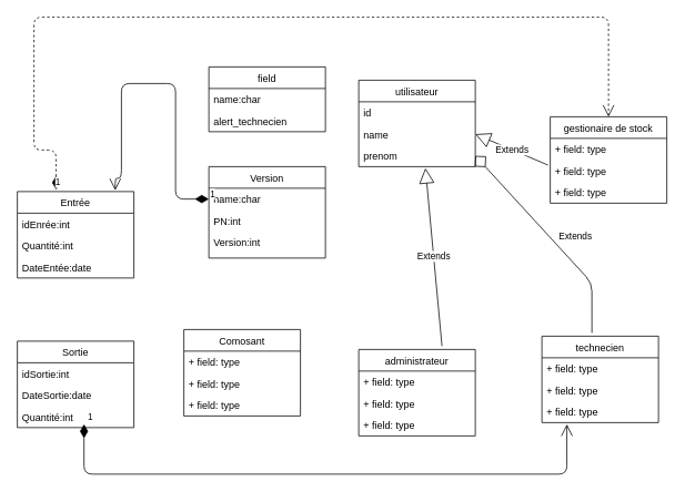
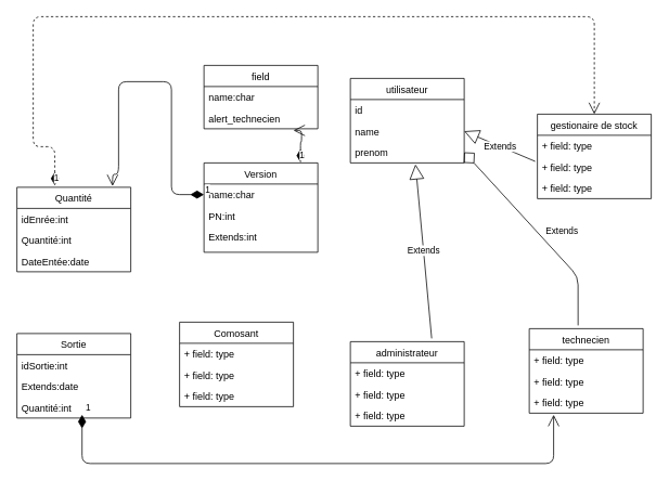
+ <mxCell id="41" value="1" style="endArrow=open;html=1;endSize=12;startArrow=diamondThin;startSize=14;startFill=1;edgeStyle=orthogonalEdgeStyle;align=left;verticalAlign=bottom;entryX=0.786;entryY=1.077;entryDx=0;entryDy=0;entryPerimeter=0;exitX=0.848;exitY=-0.004;exitDx=0;exitDy=0;exitPerimeter=0;" edge="1" parent="1" source="2" target="8"><mxGeometry x="-1" y="3" relative="1" as="geometry"><mxPoint x="360" y="320" as="sourcePoint" /><mxPoint x="520" y="320" as="targetPoint" /><Array as="points"><mxPoint x="369" y="174" /><mxPoint x="370" y="174" /></Array></mxGeometry></mxCell>
- <mxCell id="9" value="Entrée" style="swimlane;fontStyle=0;childLayout=stackLayout;horizontal=1;startSize=26;fillColor=none;horizontalStack=0;resizeParent=1;resizeParentMax=0;resizeLast=0;collapsible=1;marginBottom=0;" vertex="1" parent="1"><mxGeometry x="20" y="230" width="140" height="104" as="geometry" /></mxCell>
+ <mxCell id="9" value="Quantité" style="swimlane;fontStyle=0;childLayout=stackLayout;horizontal=1;startSize=26;fillColor=none;horizontalStack=0;resizeParent=1;resizeParentMax=0;resizeLast=0;collapsible=1;marginBottom=0;" vertex="1" parent="1"><mxGeometry x="20" y="230" width="140" height="104" as="geometry" /></mxCell>
- <mxCell id="5" value="Version:int" style="text;strokeColor=none;fillColor=none;align=left;verticalAlign=top;spacingLeft=4;spacingRight=4;overflow=hidden;rotatable=0;points=[[0,0.5],[1,0.5]];portConstraint=eastwest;" vertex="1" parent="2"><mxGeometry y="78" width="140" height="32" as="geometry" /></mxCell>
+ <mxCell id="5" value="Extends:int" style="text;strokeColor=none;fillColor=none;align=left;verticalAlign=top;spacingLeft=4;spacingRight=4;overflow=hidden;rotatable=0;points=[[0,0.5],[1,0.5]];portConstraint=eastwest;" vertex="1" parent="2"><mxGeometry y="78" width="140" height="32" as="geometry" /></mxCell>
- <mxCell id="15" value="DateSortie:date" style="text;strokeColor=none;fillColor=none;align=left;verticalAlign=top;spacingLeft=4;spacingRight=4;overflow=hidden;rotatable=0;points=[[0,0.5],[1,0.5]];portConstraint=eastwest;" vertex="1" parent="13"><mxGeometry y="52" width="140" height="26" as="geometry" /></mxCell>
+ <mxCell id="15" value="Extends:date" style="text;strokeColor=none;fillColor=none;align=left;verticalAlign=top;spacingLeft=4;spacingRight=4;overflow=hidden;rotatable=0;points=[[0,0.5],[1,0.5]];portConstraint=eastwest;" vertex="1" parent="13"><mxGeometry y="52" width="140" height="26" as="geometry" /></mxCell>
